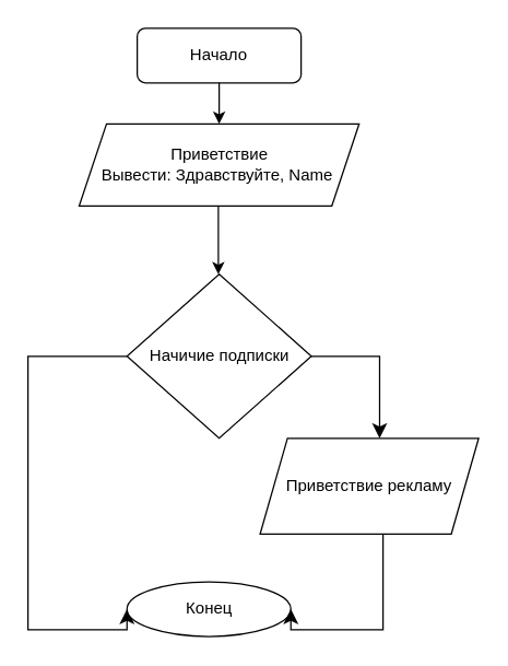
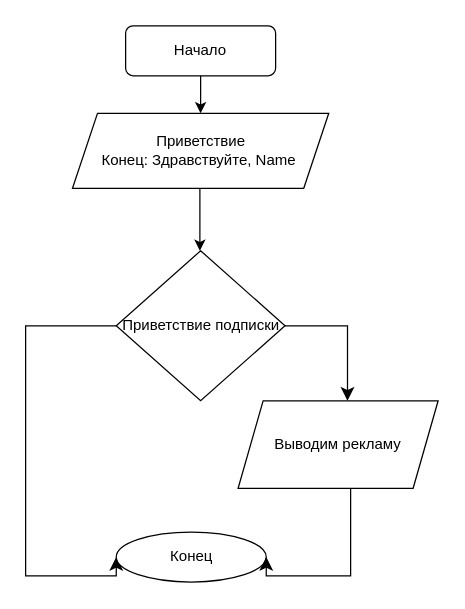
- <mxCell id="4" value="Приветствие&lt;br&gt;Вывести: Здравствуйте, Name&amp;nbsp;" style="shape=parallelogram;perimeter=parallelogramPerimeter;whiteSpace=wrap;html=1;fixedSize=1;" vertex="1" parent="1"><mxGeometry x="57.5" y="90" width="205" height="60" as="geometry" /></mxCell>
+ <mxCell id="4" value="Приветствие&lt;br&gt;Конец: Здравствуйте, Name&amp;nbsp;" style="shape=parallelogram;perimeter=parallelogramPerimeter;whiteSpace=wrap;html=1;fixedSize=1;" vertex="1" parent="1"><mxGeometry x="57.5" y="90" width="205" height="60" as="geometry" /></mxCell>
- <mxCell id="6" value="Начичие подписки" style="rhombus;whiteSpace=wrap;html=1;" vertex="1" parent="1"><mxGeometry x="92.5" y="200" width="135" height="120" as="geometry" /></mxCell>
+ <mxCell id="6" value="Приветствие подписки" style="rhombus;whiteSpace=wrap;html=1;" vertex="1" parent="1"><mxGeometry x="92.5" y="200" width="135" height="120" as="geometry" /></mxCell>
- <mxCell id="9" value="Приветствие рекламу" style="shape=parallelogram;perimeter=parallelogramPerimeter;whiteSpace=wrap;html=1;fixedSize=1;" vertex="1" parent="1"><mxGeometry x="190" y="320" width="160" height="70" as="geometry" /></mxCell>
+ <mxCell id="9" value="Выводим рекламу" style="shape=parallelogram;perimeter=parallelogramPerimeter;whiteSpace=wrap;html=1;fixedSize=1;" vertex="1" parent="1"><mxGeometry x="190" y="320" width="160" height="70" as="geometry" /></mxCell>
